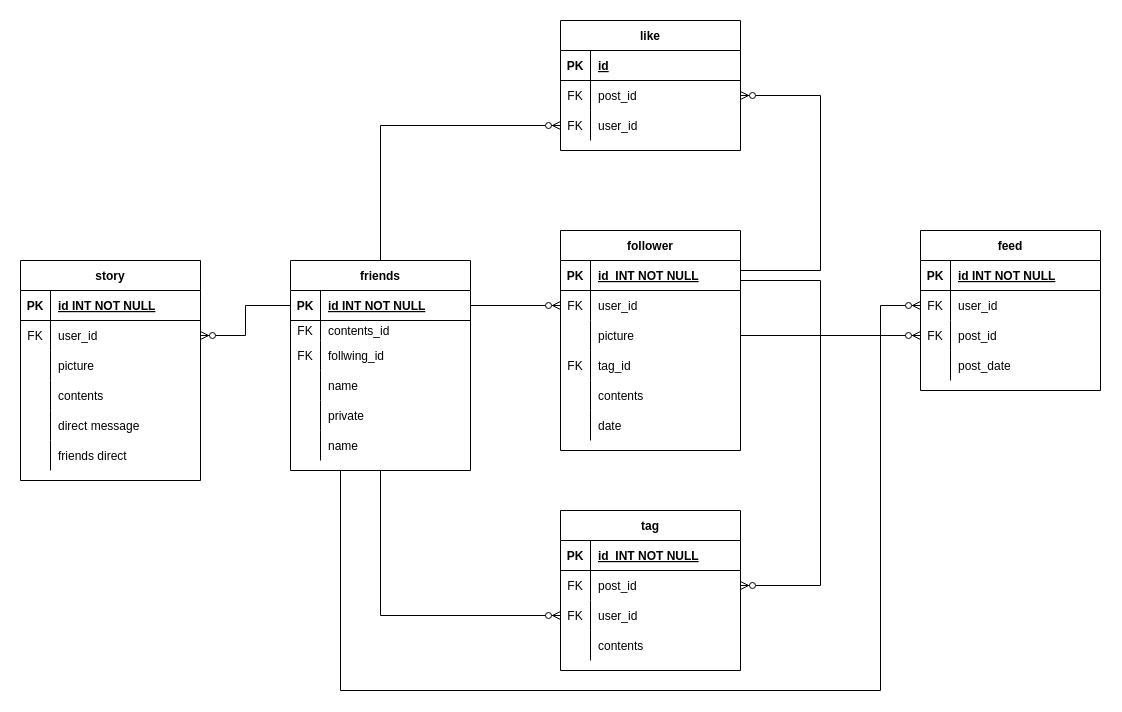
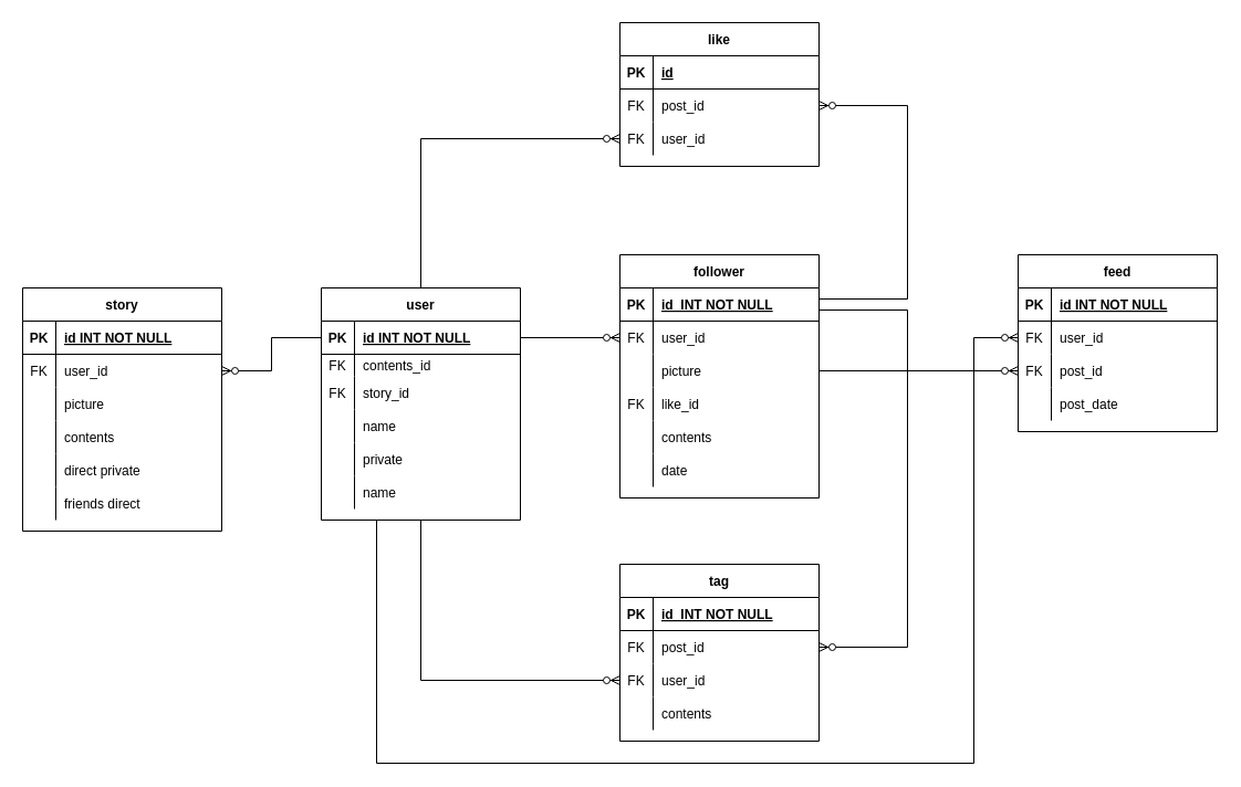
- <mxCell id="2" value="friends" style="shape=table;startSize=30;container=1;collapsible=1;childLayout=tableLayout;fixedRows=1;rowLines=0;fontStyle=1;align=center;resizeLast=1;" vertex="1" parent="1"><mxGeometry x="290" y="260" width="180" height="210" as="geometry" /></mxCell>
+ <mxCell id="2" value="user" style="shape=table;startSize=30;container=1;collapsible=1;childLayout=tableLayout;fixedRows=1;rowLines=0;fontStyle=1;align=center;resizeLast=1;" vertex="1" parent="1"><mxGeometry x="290" y="260" width="180" height="210" as="geometry" /></mxCell>
- <mxCell id="11" value="follwing_id" style="shape=partialRectangle;connectable=0;fillColor=none;top=0;left=0;bottom=0;right=0;align=left;spacingLeft=6;overflow=hidden;" vertex="1" parent="9"><mxGeometry x="30" width="150" height="30" as="geometry"><mxRectangle width="150" height="30" as="alternateBounds" /></mxGeometry></mxCell>
+ <mxCell id="11" value="story_id" style="shape=partialRectangle;connectable=0;fillColor=none;top=0;left=0;bottom=0;right=0;align=left;spacingLeft=6;overflow=hidden;" vertex="1" parent="9"><mxGeometry x="30" width="150" height="30" as="geometry"><mxRectangle width="150" height="30" as="alternateBounds" /></mxGeometry></mxCell>
- <mxCell id="33" value="tag_id" style="shape=partialRectangle;connectable=0;fillColor=none;top=0;left=0;bottom=0;right=0;align=left;spacingLeft=6;overflow=hidden;" vertex="1" parent="31"><mxGeometry x="30" width="150" height="30" as="geometry"><mxRectangle width="150" height="30" as="alternateBounds" /></mxGeometry></mxCell>
+ <mxCell id="33" value="like_id" style="shape=partialRectangle;connectable=0;fillColor=none;top=0;left=0;bottom=0;right=0;align=left;spacingLeft=6;overflow=hidden;" vertex="1" parent="31"><mxGeometry x="30" width="150" height="30" as="geometry"><mxRectangle width="150" height="30" as="alternateBounds" /></mxGeometry></mxCell>
- <mxCell id="83" value="direct message" style="shape=partialRectangle;connectable=0;fillColor=none;top=0;left=0;bottom=0;right=0;align=left;spacingLeft=6;overflow=hidden;" vertex="1" parent="81"><mxGeometry x="30" width="150" height="30" as="geometry"><mxRectangle width="150" height="30" as="alternateBounds" /></mxGeometry></mxCell>
+ <mxCell id="83" value="direct private" style="shape=partialRectangle;connectable=0;fillColor=none;top=0;left=0;bottom=0;right=0;align=left;spacingLeft=6;overflow=hidden;" vertex="1" parent="81"><mxGeometry x="30" width="150" height="30" as="geometry"><mxRectangle width="150" height="30" as="alternateBounds" /></mxGeometry></mxCell>
